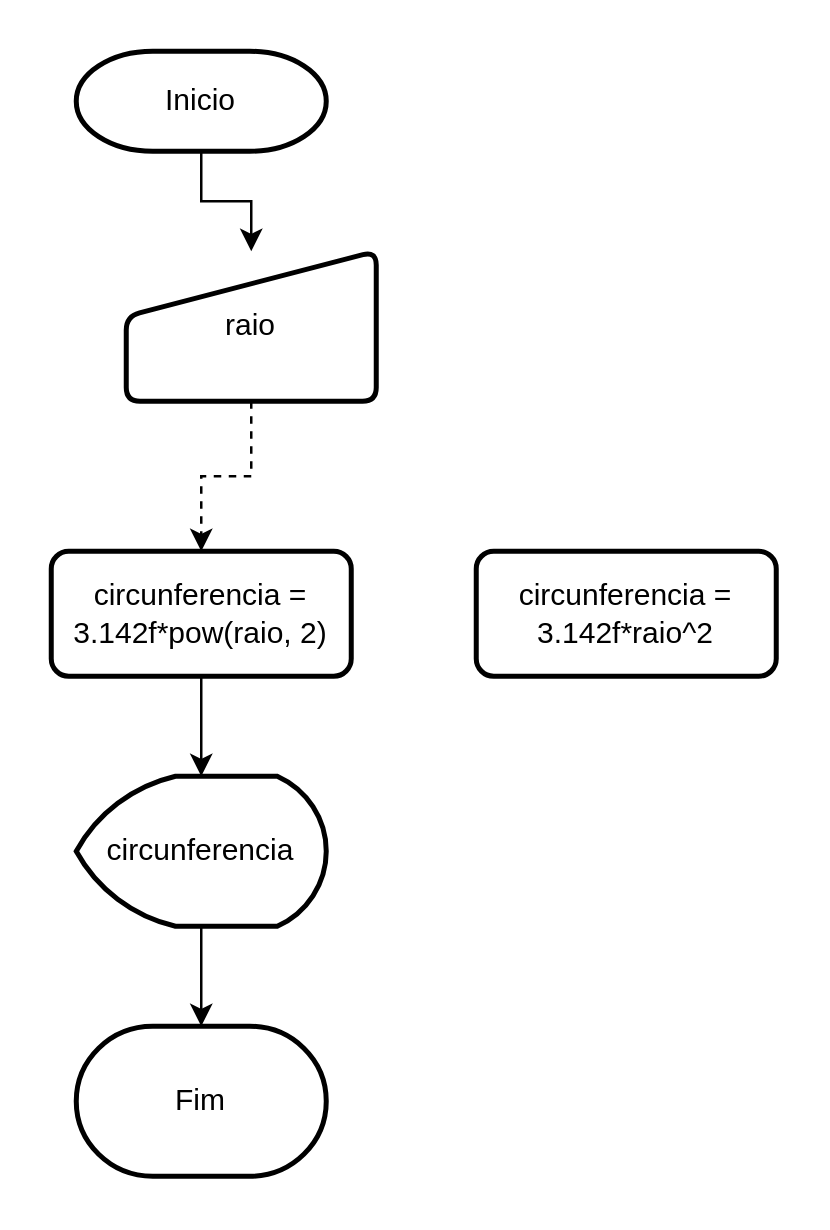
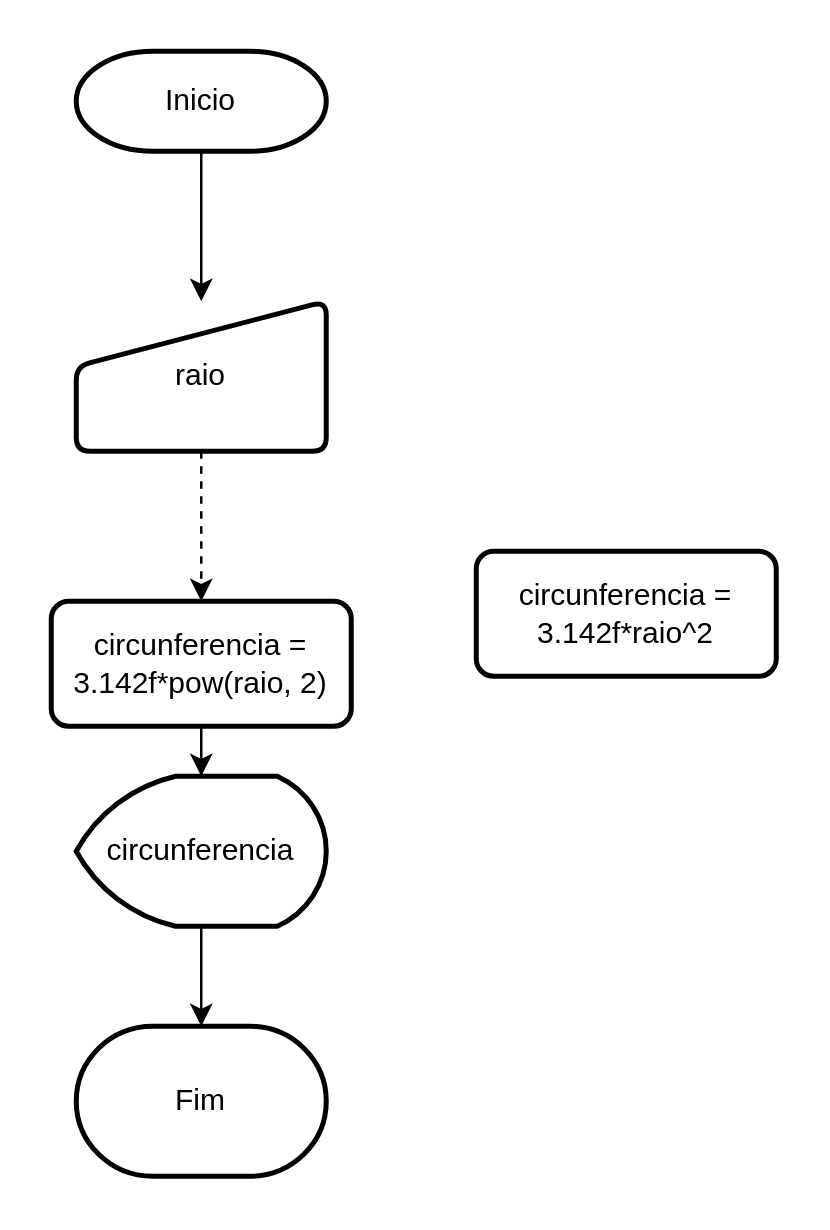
- <mxCell id="7" value="raio" style="html=1;strokeWidth=2;shape=manualInput;whiteSpace=wrap;rounded=1;size=26;arcSize=11;" vertex="1" parent="1"><mxGeometry x="50" y="100" width="100" height="60" as="geometry" /></mxCell>
+ <mxCell id="7" value="raio" style="html=1;strokeWidth=2;shape=manualInput;whiteSpace=wrap;rounded=1;size=26;arcSize=11;" vertex="1" parent="1"><mxGeometry x="30" y="120" width="100" height="60" as="geometry" /></mxCell>
- <mxCell id="5" value="circunferencia = 3.142f*pow(raio, 2)" style="rounded=1;whiteSpace=wrap;html=1;absoluteArcSize=1;arcSize=14;strokeWidth=2;" vertex="1" parent="1"><mxGeometry x="20" y="220" width="120" height="50" as="geometry" /></mxCell>
+ <mxCell id="5" value="circunferencia = 3.142f*pow(raio, 2)" style="rounded=1;whiteSpace=wrap;html=1;absoluteArcSize=1;arcSize=14;strokeWidth=2;" vertex="1" parent="1"><mxGeometry x="20" y="240" width="120" height="50" as="geometry" /></mxCell>
